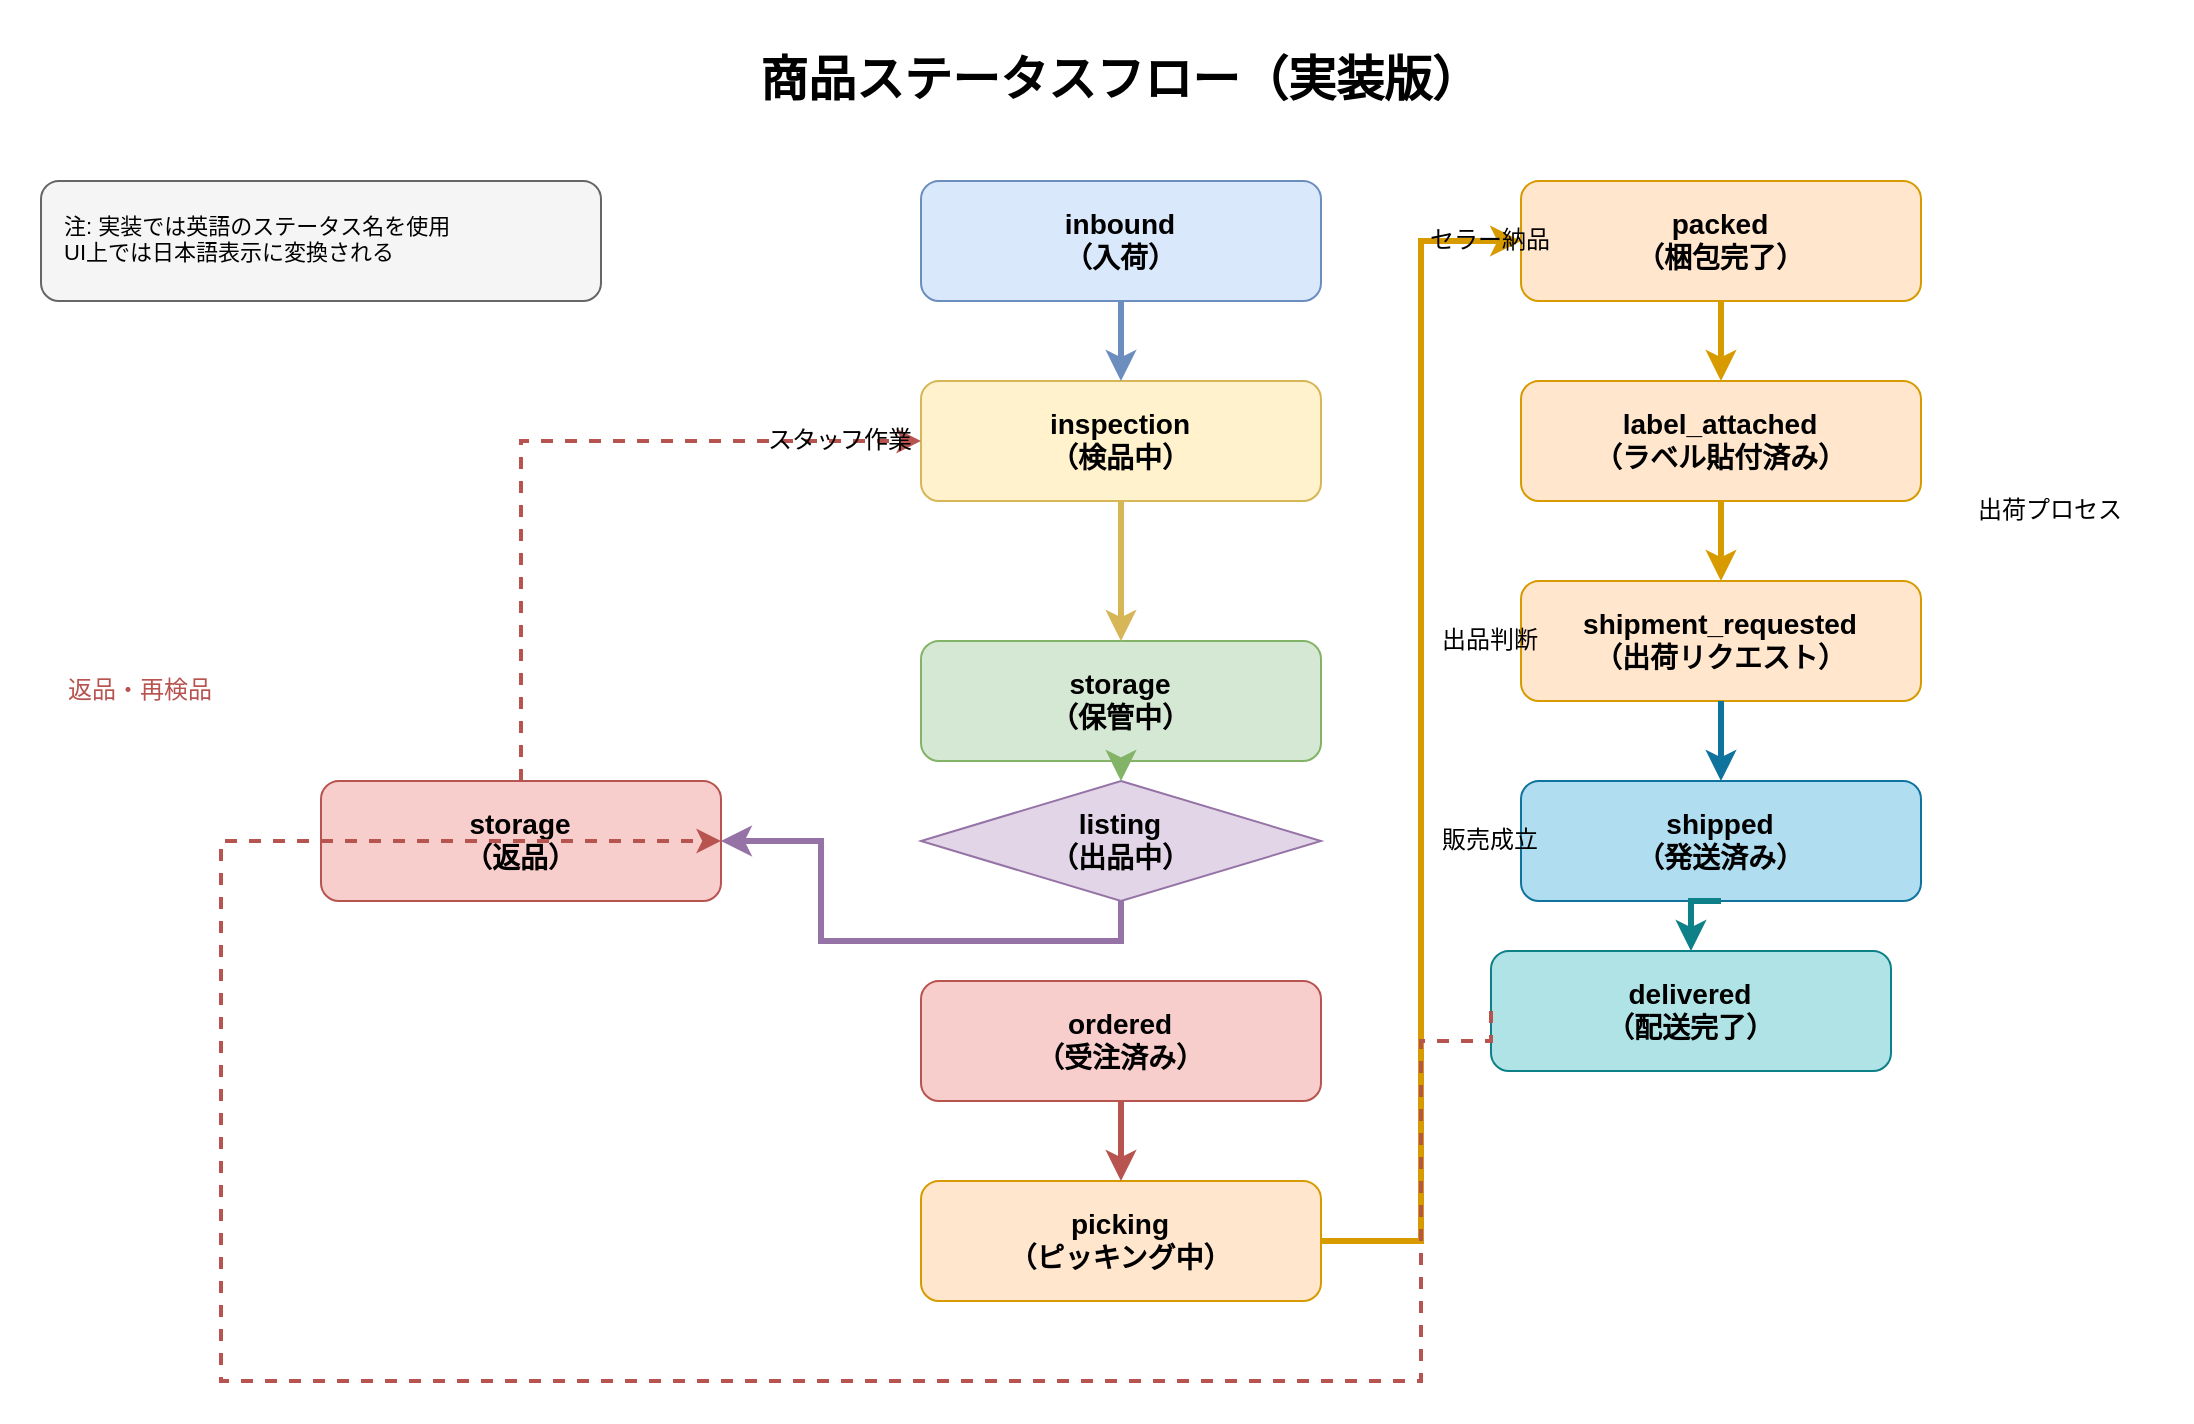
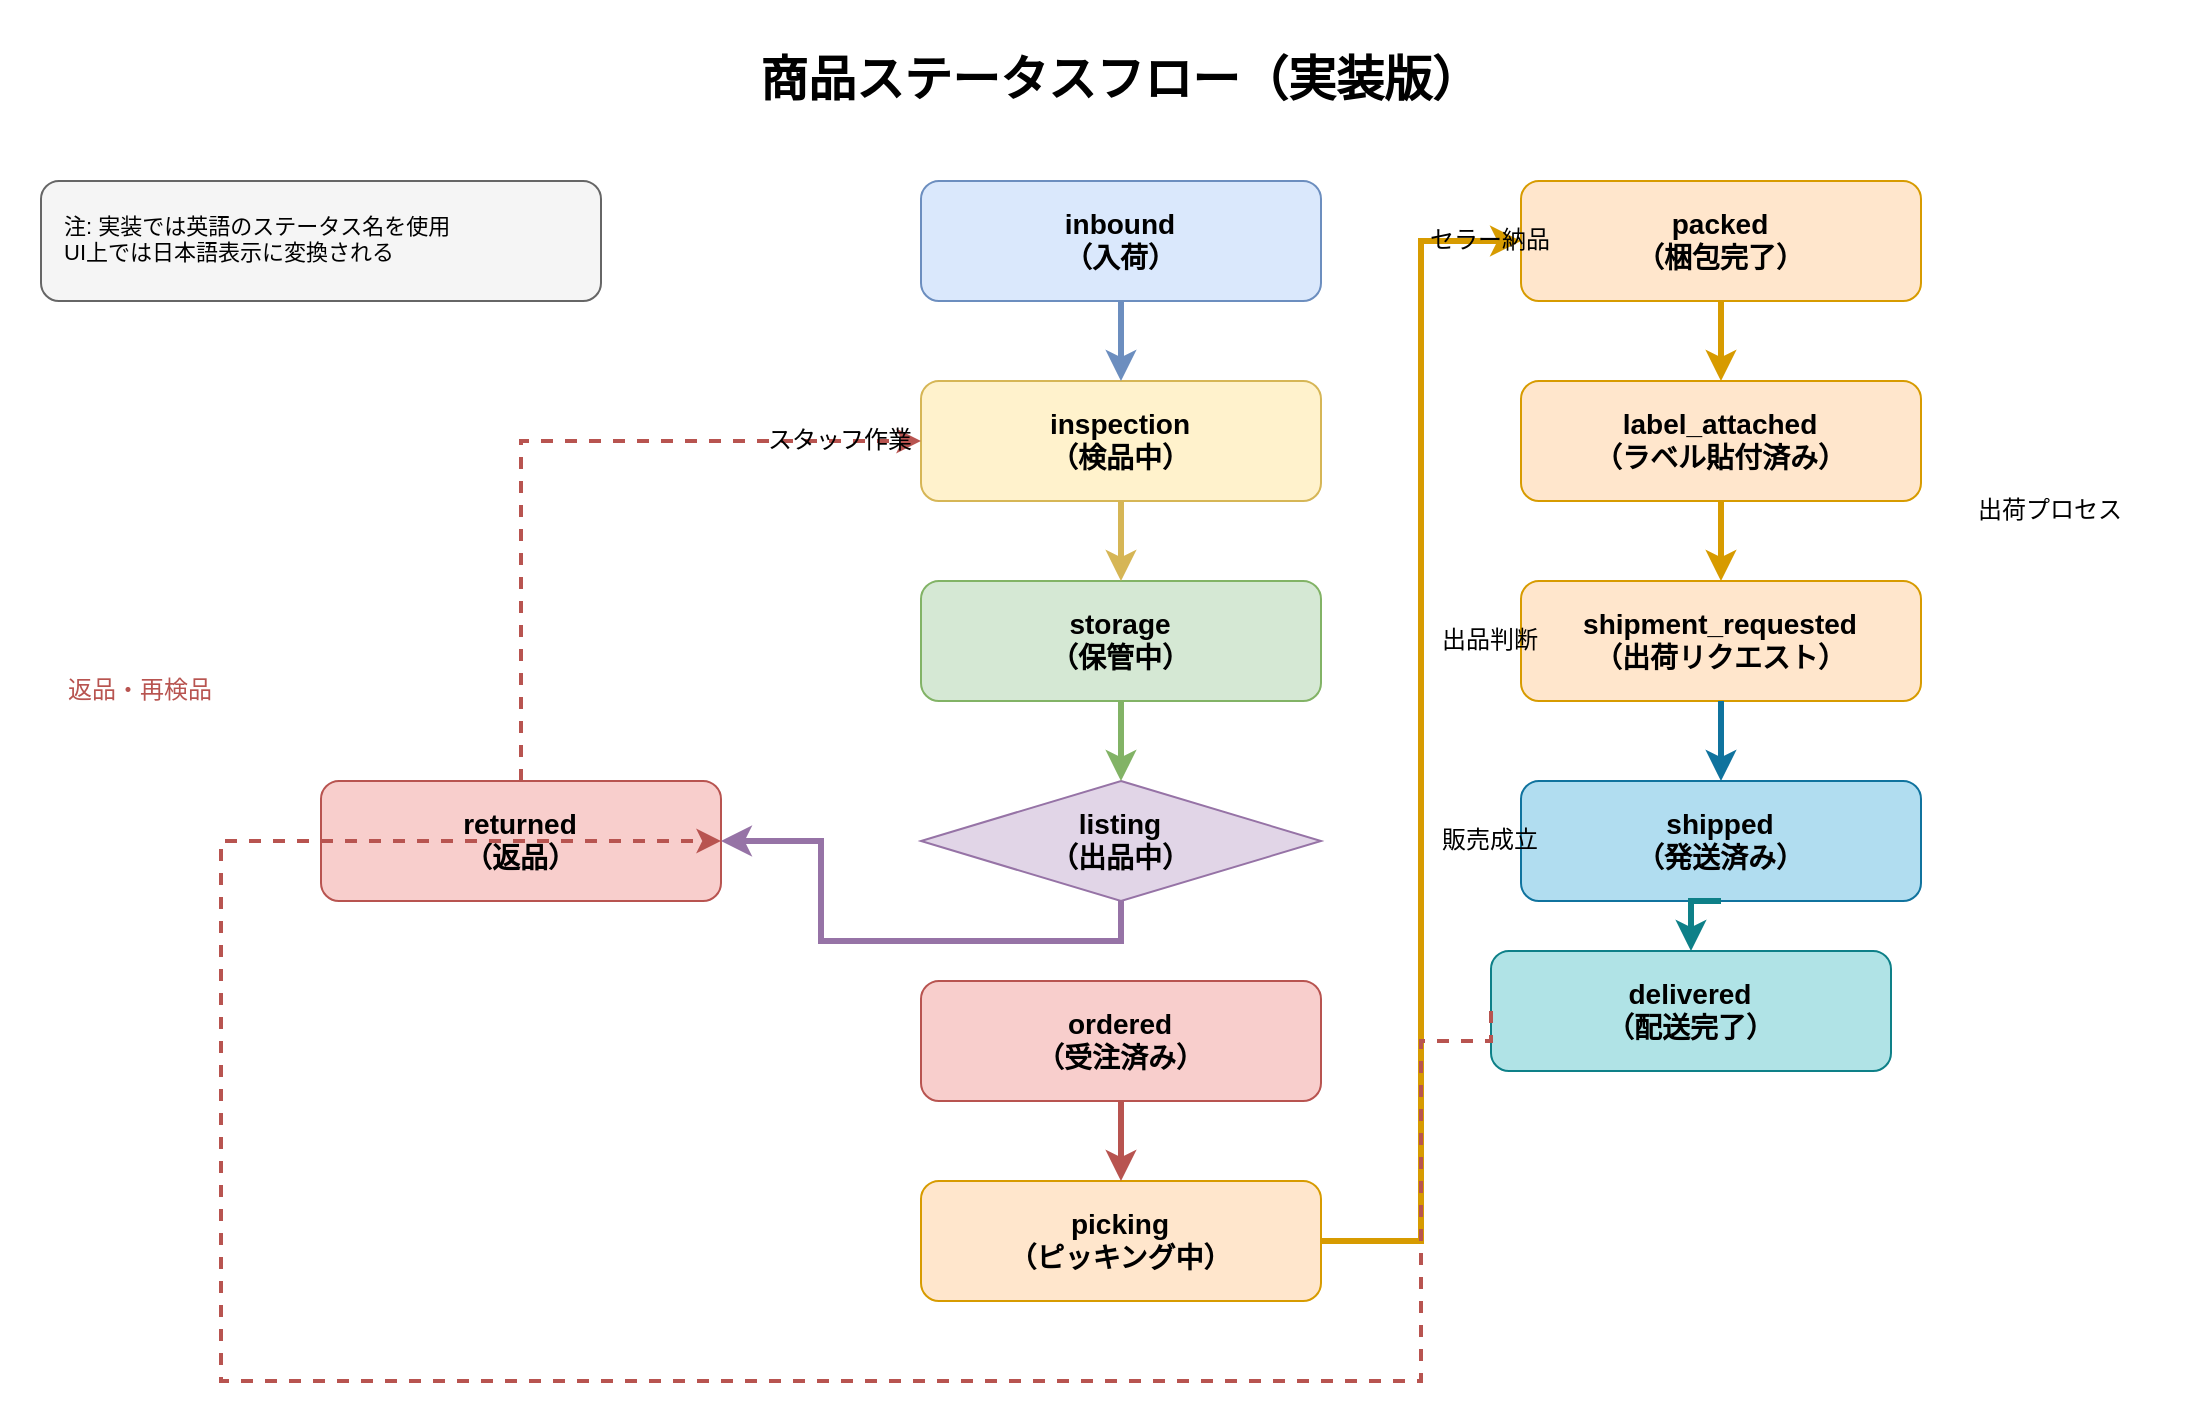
- <mxCell id="5" value="storage&#10;（保管中）" style="rounded=1;whiteSpace=wrap;html=1;fillColor=#d5e8d4;strokeColor=#82b366;fontSize=14;fontStyle=1" vertex="1" parent="1"><mxGeometry x="460" y="320" width="200" height="60" as="geometry" /></mxCell>
+ <mxCell id="5" value="storage&#10;（保管中）" style="rounded=1;whiteSpace=wrap;html=1;fillColor=#d5e8d4;strokeColor=#82b366;fontSize=14;fontStyle=1" vertex="1" parent="1"><mxGeometry x="460" y="290" width="200" height="60" as="geometry" /></mxCell>
- <mxCell id="14" value="storage&#10;（返品）" style="rounded=1;whiteSpace=wrap;html=1;fillColor=#f8cecc;strokeColor=#b85450;fontSize=14;fontStyle=1" vertex="1" parent="1"><mxGeometry x="160" y="390" width="200" height="60" as="geometry" /></mxCell>
+ <mxCell id="14" value="returned&#10;（返品）" style="rounded=1;whiteSpace=wrap;html=1;fillColor=#f8cecc;strokeColor=#b85450;fontSize=14;fontStyle=1" vertex="1" parent="1"><mxGeometry x="160" y="390" width="200" height="60" as="geometry" /></mxCell>
